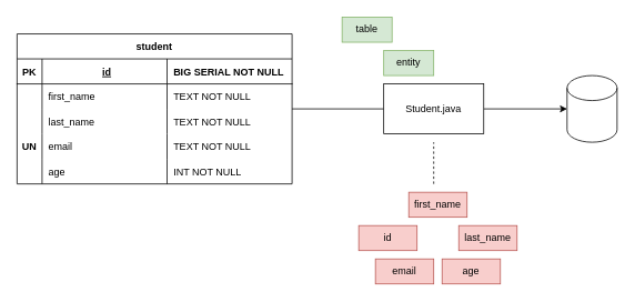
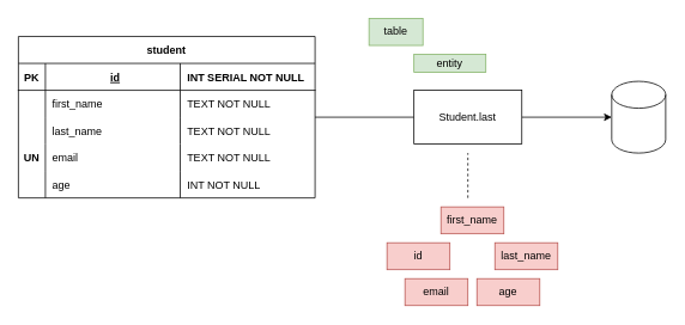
- <mxCell id="27" value="entity" style="text;html=1;strokeColor=#82b366;fillColor=#d5e8d4;align=center;verticalAlign=middle;whiteSpace=wrap;rounded=0;labelBackgroundColor=none;" vertex="1" parent="1"><mxGeometry x="460" y="60" width="60" height="30" as="geometry" /></mxCell>
+ <mxCell id="27" value="entity" style="text;html=1;strokeColor=#82b366;fillColor=#d5e8d4;align=center;verticalAlign=middle;whiteSpace=wrap;rounded=0;labelBackgroundColor=none;" vertex="1" parent="1"><mxGeometry x="460" y="60" width="80" height="20" as="geometry" /></mxCell>
- <mxCell id="7" value="BIG SERIAL NOT NULL" style="shape=partialRectangle;connectable=0;fillColor=none;top=0;left=0;bottom=0;right=0;align=left;spacingLeft=6;fontStyle=1;overflow=hidden;labelBackgroundColor=none;" vertex="1" parent="4"><mxGeometry x="180" width="150" height="30" as="geometry"><mxRectangle width="150" height="30" as="alternateBounds" /></mxGeometry></mxCell>
+ <mxCell id="7" value="INT SERIAL NOT NULL" style="shape=partialRectangle;connectable=0;fillColor=none;top=0;left=0;bottom=0;right=0;align=left;spacingLeft=6;fontStyle=1;overflow=hidden;labelBackgroundColor=none;" vertex="1" parent="4"><mxGeometry x="180" width="150" height="30" as="geometry"><mxRectangle width="150" height="30" as="alternateBounds" /></mxGeometry></mxCell>
- <mxCell id="25" value="Student.java" style="rounded=0;whiteSpace=wrap;html=1;labelBackgroundColor=none;fillColor=default;" vertex="1" parent="1"><mxGeometry x="460" y="100" width="120" height="60" as="geometry" /></mxCell>
+ <mxCell id="25" value="Student.last" style="rounded=0;whiteSpace=wrap;html=1;labelBackgroundColor=none;fillColor=default;" vertex="1" parent="1"><mxGeometry x="460" y="100" width="120" height="60" as="geometry" /></mxCell>
